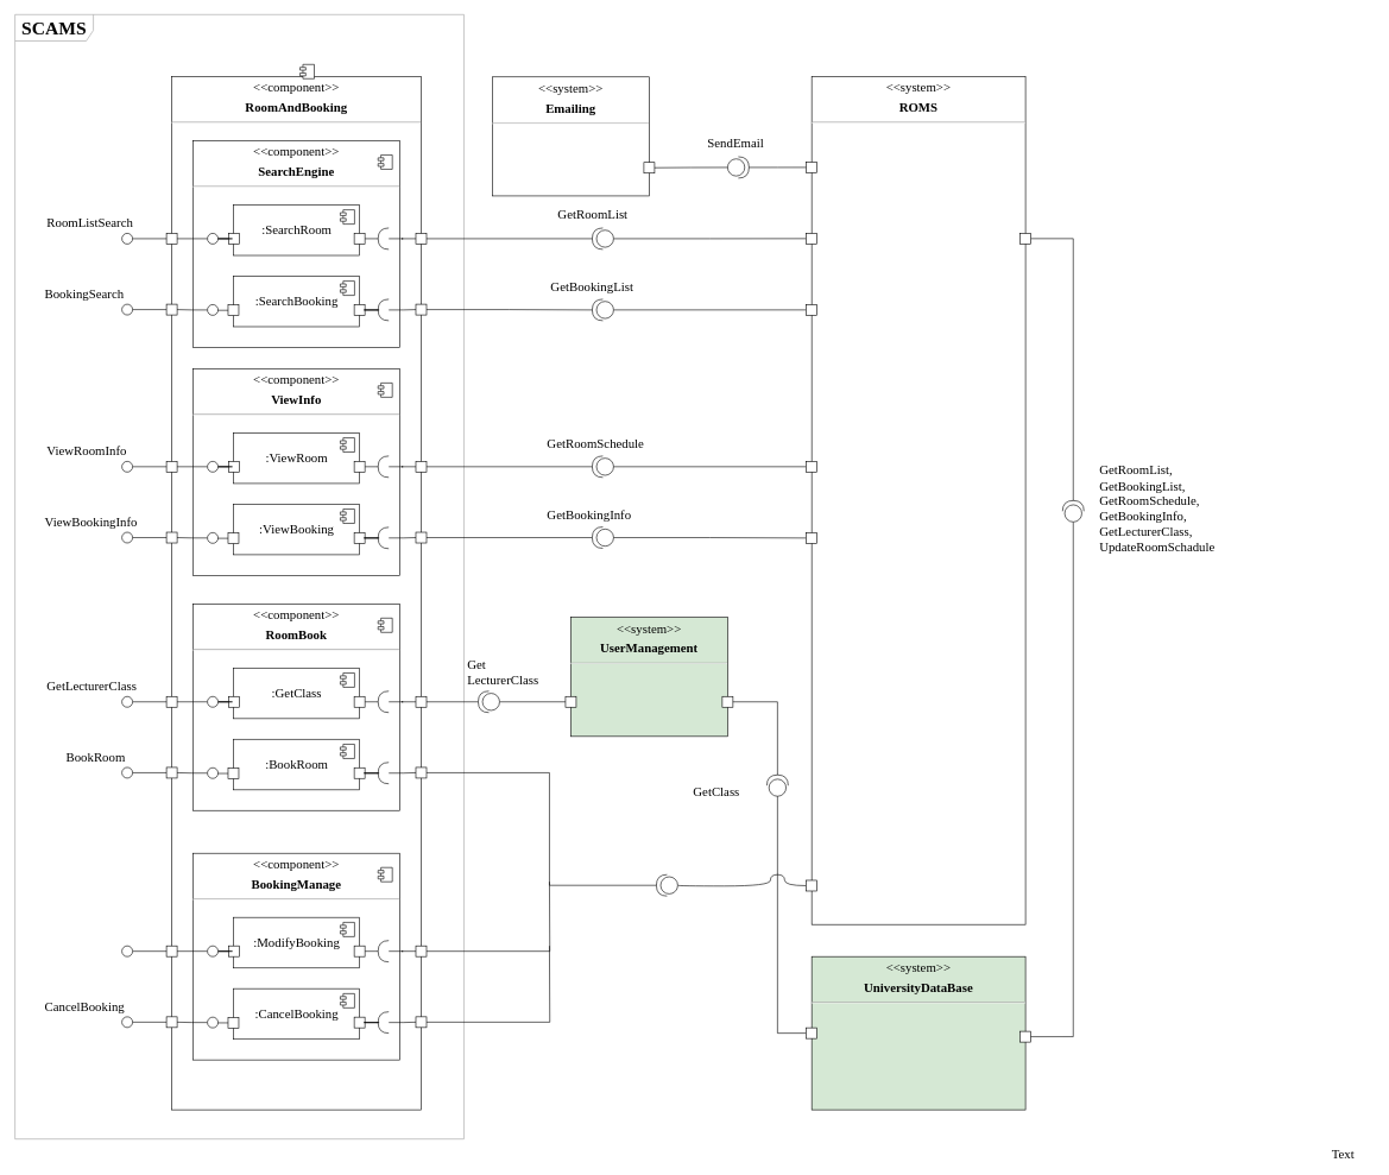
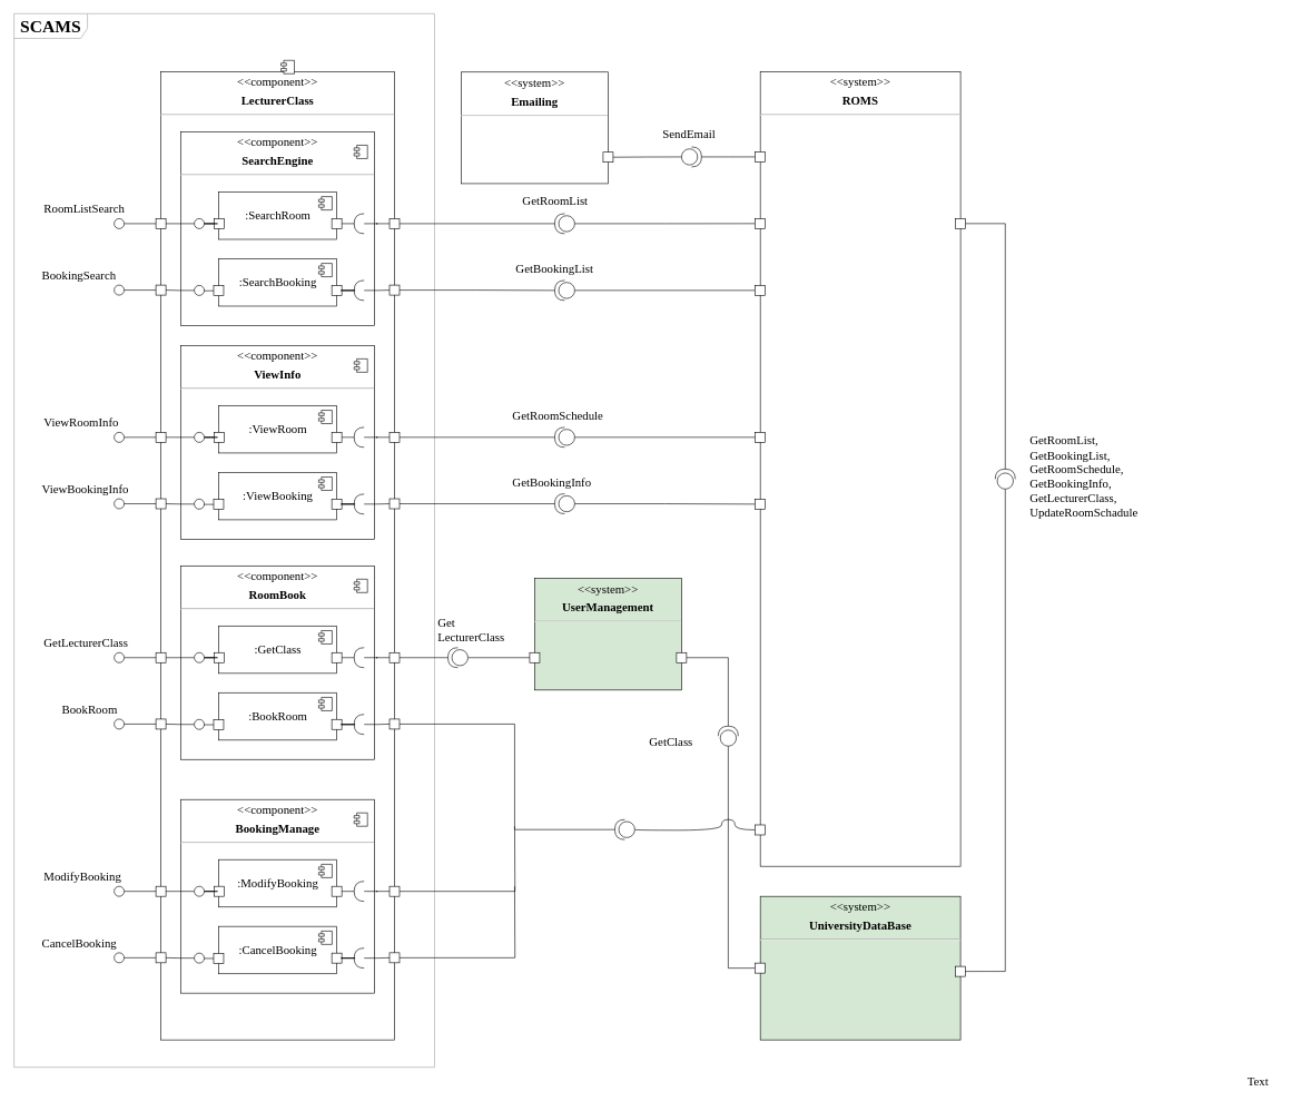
- <mxCell id="4" value="&lt;p style=&quot;margin: 6px 0px 0px ; text-align: center ; font-size: 18px&quot;&gt;&lt;span style=&quot;font-size: 18px&quot;&gt;&amp;lt;&amp;lt;component&amp;gt;&amp;gt;&lt;/span&gt;&lt;/p&gt;&lt;p style=&quot;margin: 6px 0px 0px ; text-align: center ; font-size: 18px&quot;&gt;&lt;b style=&quot;font-size: 18px&quot;&gt;RoomAndBooking&lt;br&gt;&lt;/b&gt;&lt;/p&gt;&lt;hr style=&quot;font-size: 18px&quot;&gt;&lt;p style=&quot;margin: 0px 0px 0px 8px ; font-size: 18px&quot;&gt;&lt;br&gt;&lt;/p&gt;" style="align=left;overflow=fill;html=1;fontFamily=Lucida Console;fontSize=18;" vertex="1" parent="1"><mxGeometry x="240" y="107" width="350" height="1450" as="geometry" /></mxCell>
+ <mxCell id="4" value="&lt;p style=&quot;margin: 6px 0px 0px ; text-align: center ; font-size: 18px&quot;&gt;&lt;span style=&quot;font-size: 18px&quot;&gt;&amp;lt;&amp;lt;component&amp;gt;&amp;gt;&lt;/span&gt;&lt;/p&gt;&lt;p style=&quot;margin: 6px 0px 0px ; text-align: center ; font-size: 18px&quot;&gt;&lt;b style=&quot;font-size: 18px&quot;&gt;LecturerClass&lt;br&gt;&lt;/b&gt;&lt;/p&gt;&lt;hr style=&quot;font-size: 18px&quot;&gt;&lt;p style=&quot;margin: 0px 0px 0px 8px ; font-size: 18px&quot;&gt;&lt;br&gt;&lt;/p&gt;" style="align=left;overflow=fill;html=1;fontFamily=Lucida Console;fontSize=18;" vertex="1" parent="1"><mxGeometry x="240" y="107" width="350" height="1450" as="geometry" /></mxCell>
+ <mxCell id="179" value="ModifyBooking" style="text;html=1;resizable=0;points=[];autosize=1;align=left;verticalAlign=top;spacingTop=-4;fontSize=18;fontFamily=Lucida Console;" vertex="1" parent="144"><mxGeometry x="2.5" y="102.5" width="160" height="20" as="geometry" /></mxCell>
